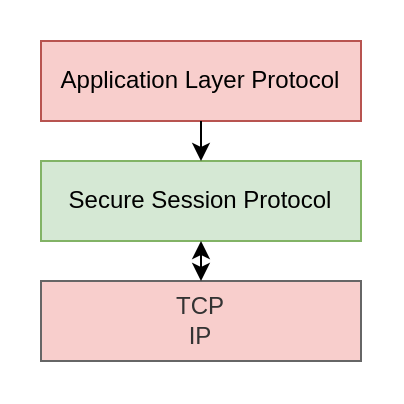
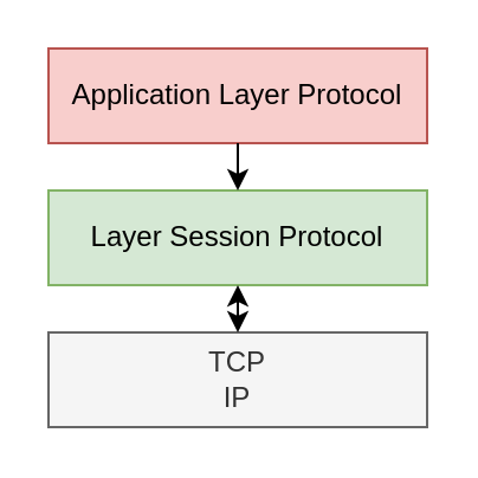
- <mxCell id="3" value="Secure Session Protocol" style="rounded=0;whiteSpace=wrap;html=1;fillColor=#d5e8d4;strokeColor=#82b366;" vertex="1" parent="1"><mxGeometry x="20" y="80" width="160" height="40" as="geometry" /></mxCell>
+ <mxCell id="3" value="Layer Session Protocol" style="rounded=0;whiteSpace=wrap;html=1;fillColor=#d5e8d4;strokeColor=#82b366;" vertex="1" parent="1"><mxGeometry x="20" y="80" width="160" height="40" as="geometry" /></mxCell>
- <mxCell id="4" value="TCP&lt;br&gt;IP&lt;br&gt;" style="rounded=0;whiteSpace=wrap;html=1;fillColor=#f8cecc;strokeColor=#666666;fontColor=#333333;" vertex="1" parent="1"><mxGeometry x="20" y="140" width="160" height="40" as="geometry" /></mxCell>
+ <mxCell id="4" value="TCP&lt;br&gt;IP&lt;br&gt;" style="rounded=0;whiteSpace=wrap;html=1;fillColor=#f5f5f5;strokeColor=#666666;fontColor=#333333;" vertex="1" parent="1"><mxGeometry x="20" y="140" width="160" height="40" as="geometry" /></mxCell>
